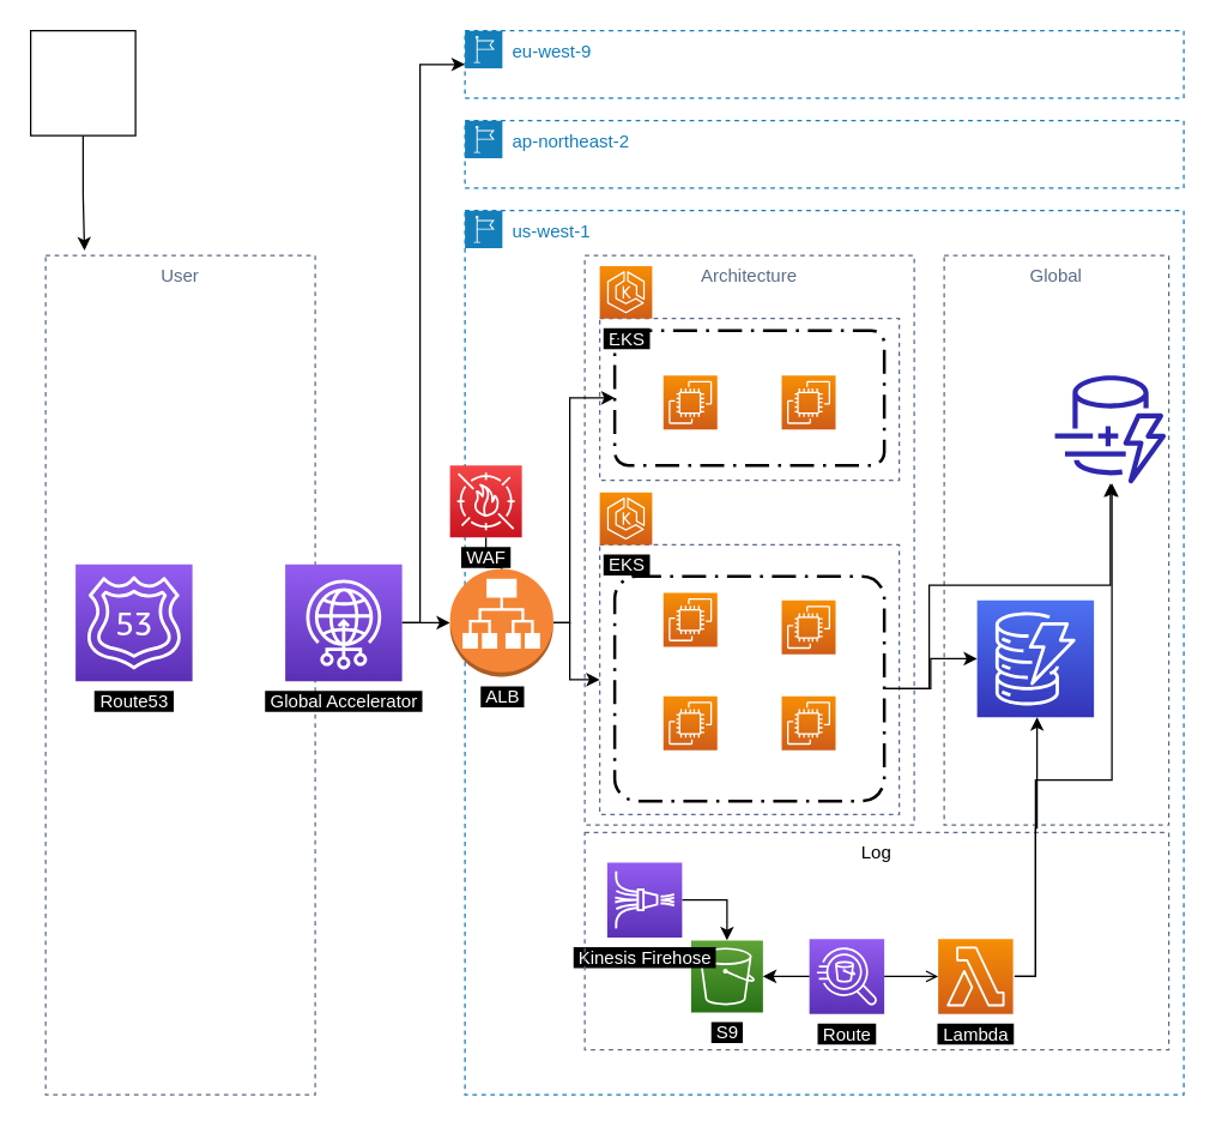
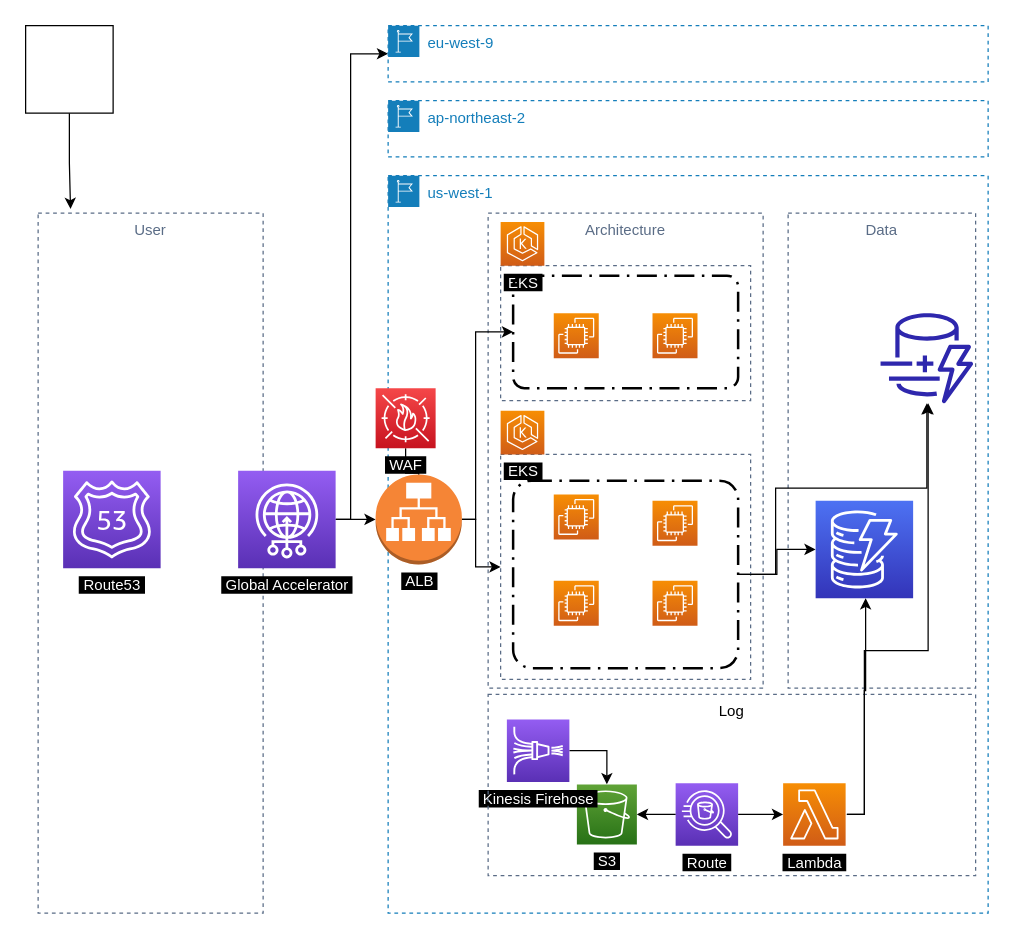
- <mxCell id="4" value="Global" style="fillColor=none;strokeColor=#5A6C86;dashed=1;verticalAlign=top;fontStyle=0;fontColor=#5A6C86;" parent="1" vertex="1"><mxGeometry x="630" y="170" width="150" height="380" as="geometry" /></mxCell>
+ <mxCell id="4" value="Data" style="fillColor=none;strokeColor=#5A6C86;dashed=1;verticalAlign=top;fontStyle=0;fontColor=#5A6C86;" parent="1" vertex="1"><mxGeometry x="630" y="170" width="150" height="380" as="geometry" /></mxCell>
- <mxCell id="27" style="edgeStyle=orthogonalEdgeStyle;rounded=0;orthogonalLoop=1;jettySize=auto;html=1;entryX=0;entryY=0.5;entryDx=0;entryDy=0;entryPerimeter=0;fontColor=#FFFFFF;endArrow=open;endFill=1;" parent="11" source="24" target="26" edge="1"><mxGeometry relative="1" as="geometry" /></mxCell>
+ <mxCell id="27" style="edgeStyle=orthogonalEdgeStyle;rounded=0;orthogonalLoop=1;jettySize=auto;html=1;entryX=0;entryY=0.5;entryDx=0;entryDy=0;entryPerimeter=0;fontColor=#FFFFFF;endArrow=classic;endFill=1;" parent="11" source="24" target="26" edge="1"><mxGeometry relative="1" as="geometry" /></mxCell>
- <mxCell id="21" value="&lt;font color=&quot;#ffffff&quot; style=&quot;background-color: rgb(0 , 0 , 0)&quot;&gt;&amp;nbsp;S9&amp;nbsp;&lt;/font&gt;" style="sketch=0;points=[[0,0,0],[0.25,0,0],[0.5,0,0],[0.75,0,0],[1,0,0],[0,1,0],[0.25,1,0],[0.5,1,0],[0.75,1,0],[1,1,0],[0,0.25,0],[0,0.5,0],[0,0.75,0],[1,0.25,0],[1,0.5,0],[1,0.75,0]];outlineConnect=0;fontColor=#232F3E;gradientColor=#60A337;gradientDirection=north;fillColor=#277116;strokeColor=#ffffff;dashed=0;verticalLabelPosition=bottom;verticalAlign=top;align=center;html=1;fontSize=12;fontStyle=0;aspect=fixed;shape=mxgraph.aws4.resourceIcon;resIcon=mxgraph.aws4.s3;labelBackgroundColor=none;" parent="11" vertex="1"><mxGeometry x="151" y="487" width="48" height="48" as="geometry" /></mxCell>
+ <mxCell id="21" value="&lt;font color=&quot;#ffffff&quot; style=&quot;background-color: rgb(0 , 0 , 0)&quot;&gt;&amp;nbsp;S3&amp;nbsp;&lt;/font&gt;" style="sketch=0;points=[[0,0,0],[0.25,0,0],[0.5,0,0],[0.75,0,0],[1,0,0],[0,1,0],[0.25,1,0],[0.5,1,0],[0.75,1,0],[1,1,0],[0,0.25,0],[0,0.5,0],[0,0.75,0],[1,0.25,0],[1,0.5,0],[1,0.75,0]];outlineConnect=0;fontColor=#232F3E;gradientColor=#60A337;gradientDirection=north;fillColor=#277116;strokeColor=#ffffff;dashed=0;verticalLabelPosition=bottom;verticalAlign=top;align=center;html=1;fontSize=12;fontStyle=0;aspect=fixed;shape=mxgraph.aws4.resourceIcon;resIcon=mxgraph.aws4.s3;labelBackgroundColor=none;" parent="11" vertex="1"><mxGeometry x="151" y="487" width="48" height="48" as="geometry" /></mxCell>
